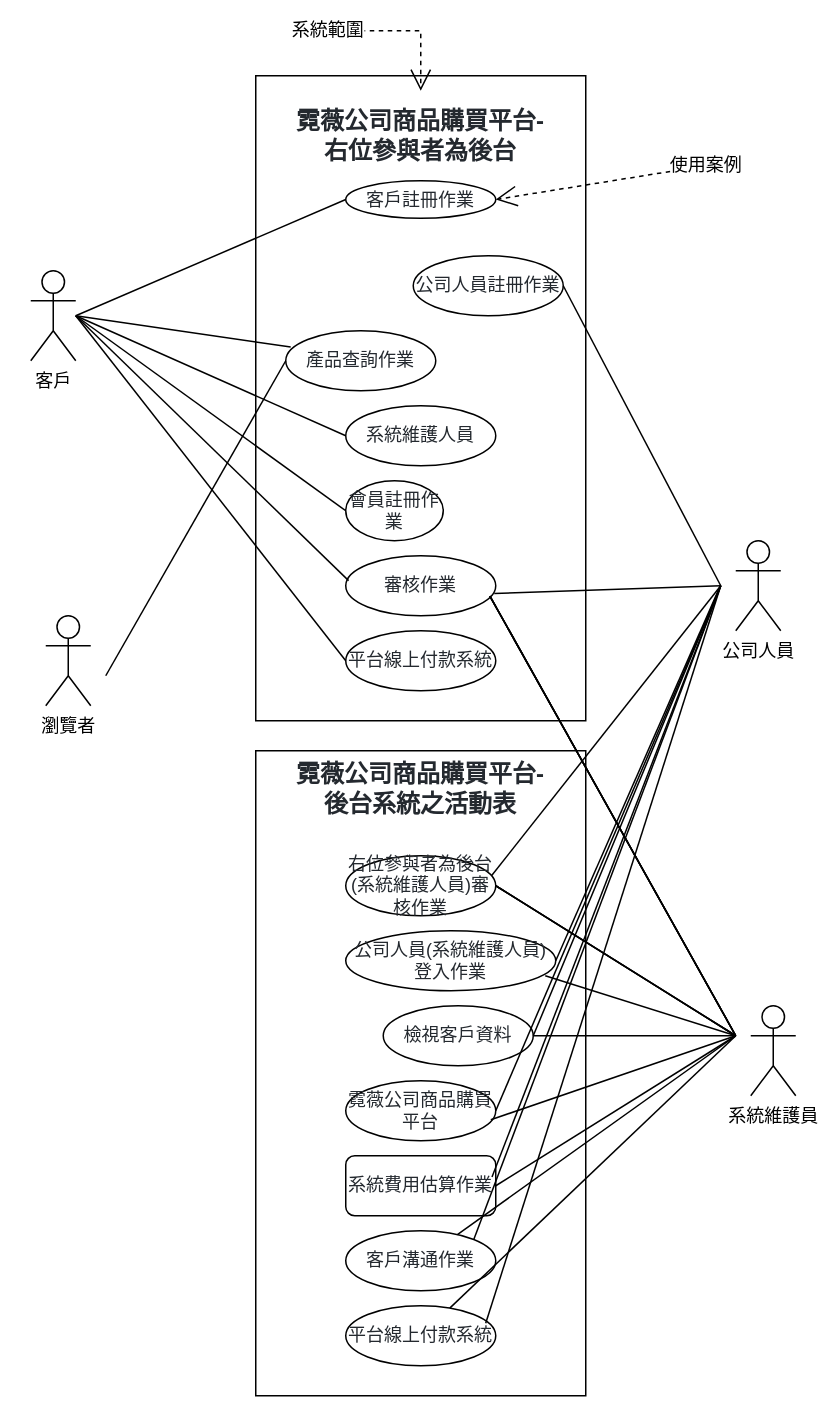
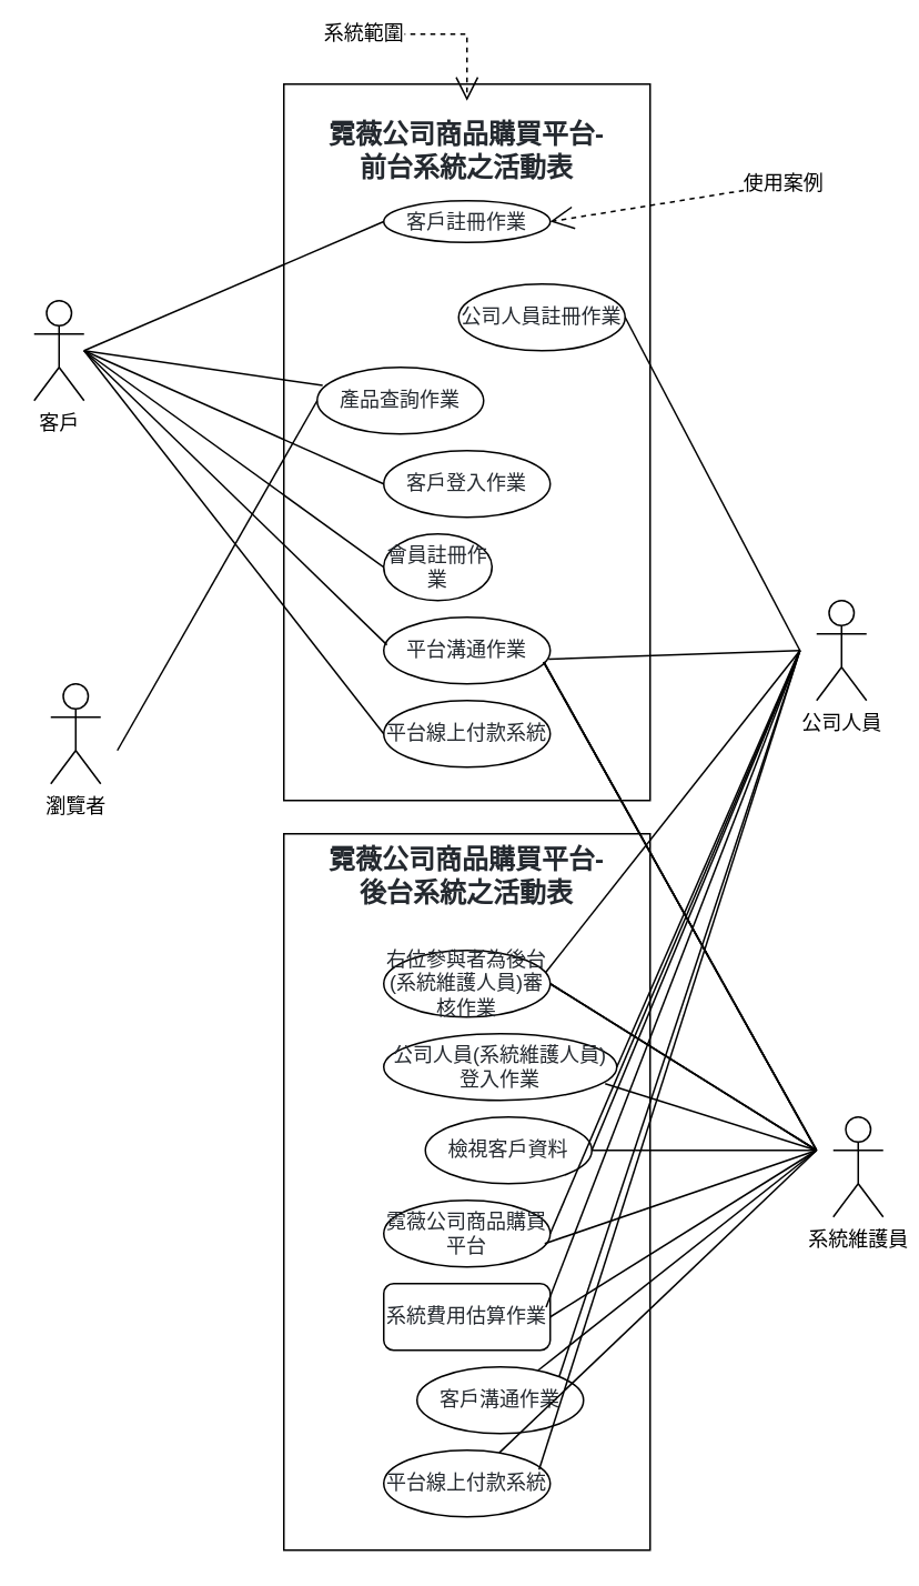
- <mxCell id="3" value="&lt;h4 dir=&quot;auto&quot; style=&quot;box-sizing: border-box ; margin-top: 24px ; margin-bottom: 16px ; font-size: 16px ; line-height: 1.25 ; color: rgb(36 , 41 , 47) ; font-family: , &amp;#34;blinkmacsystemfont&amp;#34; , &amp;#34;segoe ui&amp;#34; , &amp;#34;helvetica&amp;#34; , &amp;#34;arial&amp;#34; , sans-serif , &amp;#34;apple color emoji&amp;#34; , &amp;#34;segoe ui emoji&amp;#34; ; background-color: rgb(255 , 255 , 255)&quot;&gt;&lt;font style=&quot;vertical-align: inherit&quot;&gt;&lt;font style=&quot;vertical-align: inherit&quot;&gt;霓薇公司商品購買平台-右位參與者為後台&lt;/font&gt;&lt;/font&gt;&lt;/h4&gt;" style="text;html=1;strokeColor=none;fillColor=none;align=center;verticalAlign=middle;whiteSpace=wrap;rounded=0;" vertex="1" parent="1"><mxGeometry x="195" y="71" width="170" height="30" as="geometry" /></mxCell>
+ <mxCell id="3" value="&lt;h4 dir=&quot;auto&quot; style=&quot;box-sizing: border-box ; margin-top: 24px ; margin-bottom: 16px ; font-size: 16px ; line-height: 1.25 ; color: rgb(36 , 41 , 47) ; font-family: , &amp;#34;blinkmacsystemfont&amp;#34; , &amp;#34;segoe ui&amp;#34; , &amp;#34;helvetica&amp;#34; , &amp;#34;arial&amp;#34; , sans-serif , &amp;#34;apple color emoji&amp;#34; , &amp;#34;segoe ui emoji&amp;#34; ; background-color: rgb(255 , 255 , 255)&quot;&gt;&lt;font style=&quot;vertical-align: inherit&quot;&gt;&lt;font style=&quot;vertical-align: inherit&quot;&gt;霓薇公司商品購買平台-前台系統之活動表&lt;/font&gt;&lt;/font&gt;&lt;/h4&gt;" style="text;html=1;strokeColor=none;fillColor=none;align=center;verticalAlign=middle;whiteSpace=wrap;rounded=0;" vertex="1" parent="1"><mxGeometry x="195" y="71" width="170" height="30" as="geometry" /></mxCell>
- <mxCell id="7" value="&lt;font color=&quot;#24292f&quot;&gt;&lt;font style=&quot;vertical-align: inherit&quot;&gt;&lt;font style=&quot;vertical-align: inherit&quot;&gt;系統維護人員&lt;/font&gt;&lt;/font&gt;&lt;/font&gt;" style="ellipse;whiteSpace=wrap;html=1;align=center;" vertex="1" parent="1"><mxGeometry x="230" y="270" width="100" height="40" as="geometry" /></mxCell>
+ <mxCell id="7" value="&lt;font color=&quot;#24292f&quot;&gt;&lt;font style=&quot;vertical-align: inherit&quot;&gt;&lt;font style=&quot;vertical-align: inherit&quot;&gt;客戶登入作業&lt;/font&gt;&lt;/font&gt;&lt;/font&gt;" style="ellipse;whiteSpace=wrap;html=1;align=center;" vertex="1" parent="1"><mxGeometry x="230" y="270" width="100" height="40" as="geometry" /></mxCell>
- <mxCell id="9" value="&lt;font color=&quot;#24292f&quot;&gt;&lt;font style=&quot;vertical-align: inherit&quot;&gt;&lt;font style=&quot;vertical-align: inherit&quot;&gt;&lt;font style=&quot;vertical-align: inherit&quot;&gt;&lt;font style=&quot;vertical-align: inherit&quot;&gt;審核作業&lt;/font&gt;&lt;/font&gt;&lt;/font&gt;&lt;/font&gt;&lt;/font&gt;" style="ellipse;whiteSpace=wrap;html=1;align=center;" vertex="1" parent="1"><mxGeometry x="230" y="370" width="100" height="40" as="geometry" /></mxCell>
+ <mxCell id="9" value="&lt;font color=&quot;#24292f&quot;&gt;&lt;font style=&quot;vertical-align: inherit&quot;&gt;&lt;font style=&quot;vertical-align: inherit&quot;&gt;&lt;font style=&quot;vertical-align: inherit&quot;&gt;&lt;font style=&quot;vertical-align: inherit&quot;&gt;平台溝通作業&lt;/font&gt;&lt;/font&gt;&lt;/font&gt;&lt;/font&gt;&lt;/font&gt;" style="ellipse;whiteSpace=wrap;html=1;align=center;" vertex="1" parent="1"><mxGeometry x="230" y="370" width="100" height="40" as="geometry" /></mxCell>
- <mxCell id="18" value="&lt;font color=&quot;#24292f&quot;&gt;&lt;font style=&quot;vertical-align: inherit&quot;&gt;&lt;font style=&quot;vertical-align: inherit&quot;&gt;客戶溝通作業&lt;/font&gt;&lt;/font&gt;&lt;/font&gt;" style="ellipse;whiteSpace=wrap;html=1;align=center;" vertex="1" parent="1"><mxGeometry x="230" y="820" width="100" height="40" as="geometry" /></mxCell>
+ <mxCell id="18" value="&lt;font color=&quot;#24292f&quot;&gt;&lt;font style=&quot;vertical-align: inherit&quot;&gt;&lt;font style=&quot;vertical-align: inherit&quot;&gt;客戶溝通作業&lt;/font&gt;&lt;/font&gt;&lt;/font&gt;" style="ellipse;whiteSpace=wrap;html=1;align=center;" vertex="1" parent="1"><mxGeometry x="250" y="820" width="100" height="40" as="geometry" /></mxCell>
